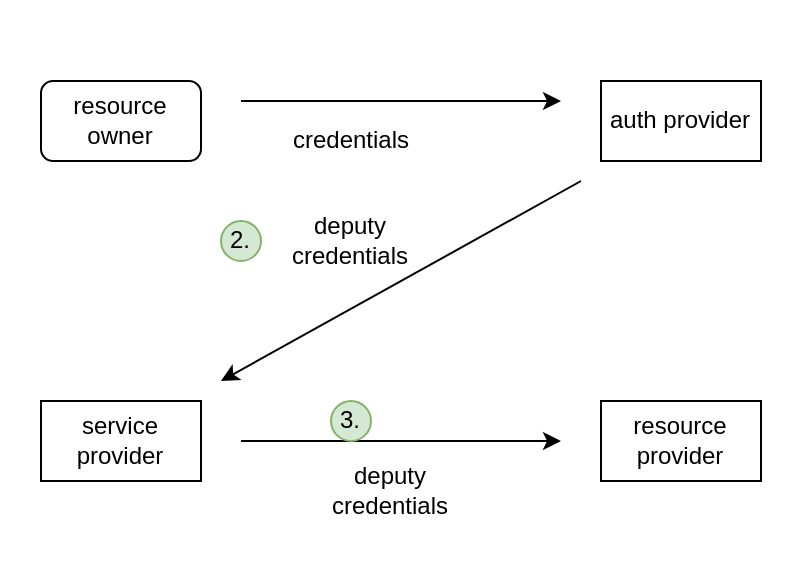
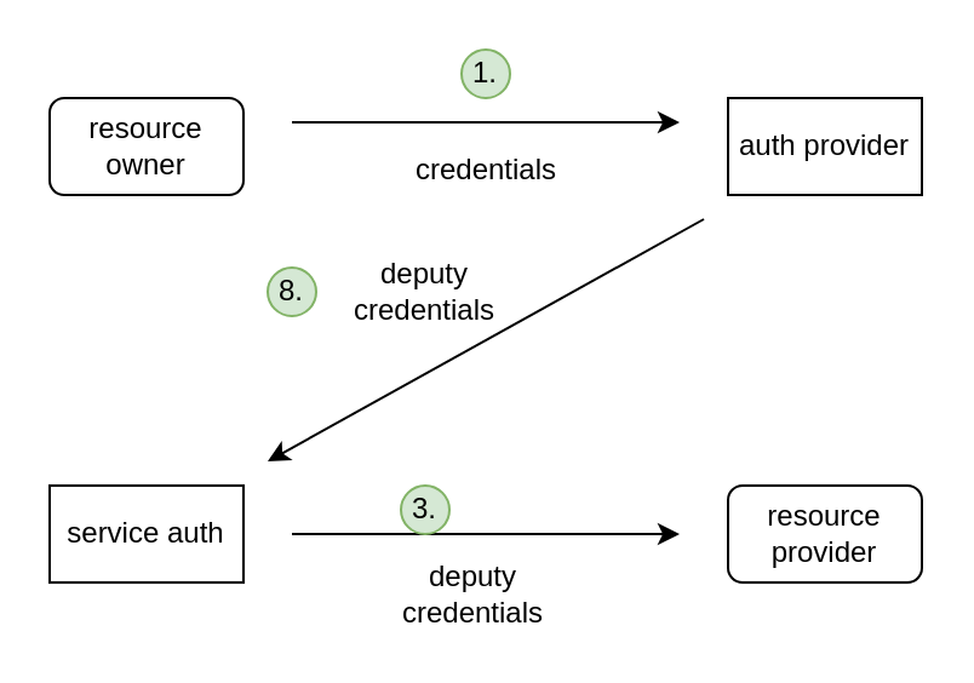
+ <mxCell id="11" value="1." style="ellipse;whiteSpace=wrap;html=1;aspect=fixed;fillColor=#d5e8d4;strokeColor=#82b366;" parent="1" vertex="1"><mxGeometry x="190" y="20" width="20" height="20" as="geometry" /></mxCell>
- <mxCell id="8" value="credentials" style="text;html=1;strokeColor=none;fillColor=none;align=center;verticalAlign=middle;whiteSpace=wrap;rounded=0;" parent="1" vertex="1"><mxGeometry x="142.5" y="60" width="65" height="20" as="geometry" /></mxCell>
+ <mxCell id="8" value="credentials" style="text;html=1;strokeColor=none;fillColor=none;align=center;verticalAlign=middle;whiteSpace=wrap;rounded=0;" parent="1" vertex="1"><mxGeometry x="167.5" y="60" width="65" height="20" as="geometry" /></mxCell>
- <mxCell id="12" value="2." style="ellipse;whiteSpace=wrap;html=1;aspect=fixed;fillColor=#d5e8d4;strokeColor=#82b366;" parent="1" vertex="1"><mxGeometry x="110" y="110" width="20" height="20" as="geometry" /></mxCell>
+ <mxCell id="12" value="8." style="ellipse;whiteSpace=wrap;html=1;aspect=fixed;fillColor=#d5e8d4;strokeColor=#82b366;" parent="1" vertex="1"><mxGeometry x="110" y="110" width="20" height="20" as="geometry" /></mxCell>
- <mxCell id="3" value="service provider" style="rounded=0;whiteSpace=wrap;html=1;" parent="1" vertex="1"><mxGeometry x="20" y="200" width="80" height="40" as="geometry" /></mxCell>
+ <mxCell id="3" value="service auth" style="rounded=0;whiteSpace=wrap;html=1;" parent="1" vertex="1"><mxGeometry x="20" y="200" width="80" height="40" as="geometry" /></mxCell>
- <mxCell id="4" value="resource provider" style="rounded=0;whiteSpace=wrap;html=1;" parent="1" vertex="1"><mxGeometry x="300" y="200" width="80" height="40" as="geometry" /></mxCell>
+ <mxCell id="4" value="resource provider" style="whiteSpace=wrap;html=1;rounded=1;" parent="1" vertex="1"><mxGeometry x="300" y="200" width="80" height="40" as="geometry" /></mxCell>
